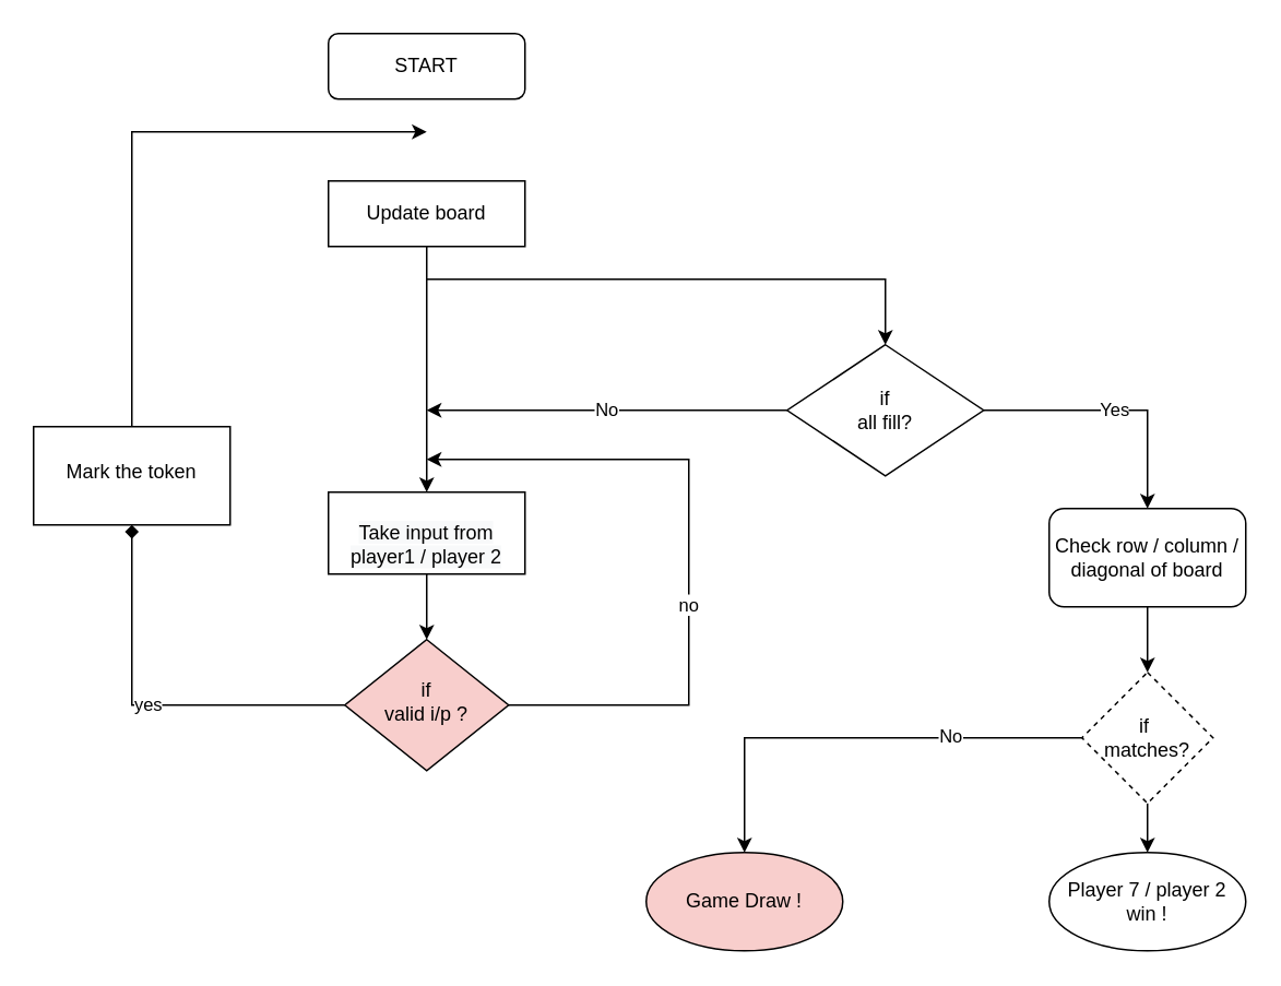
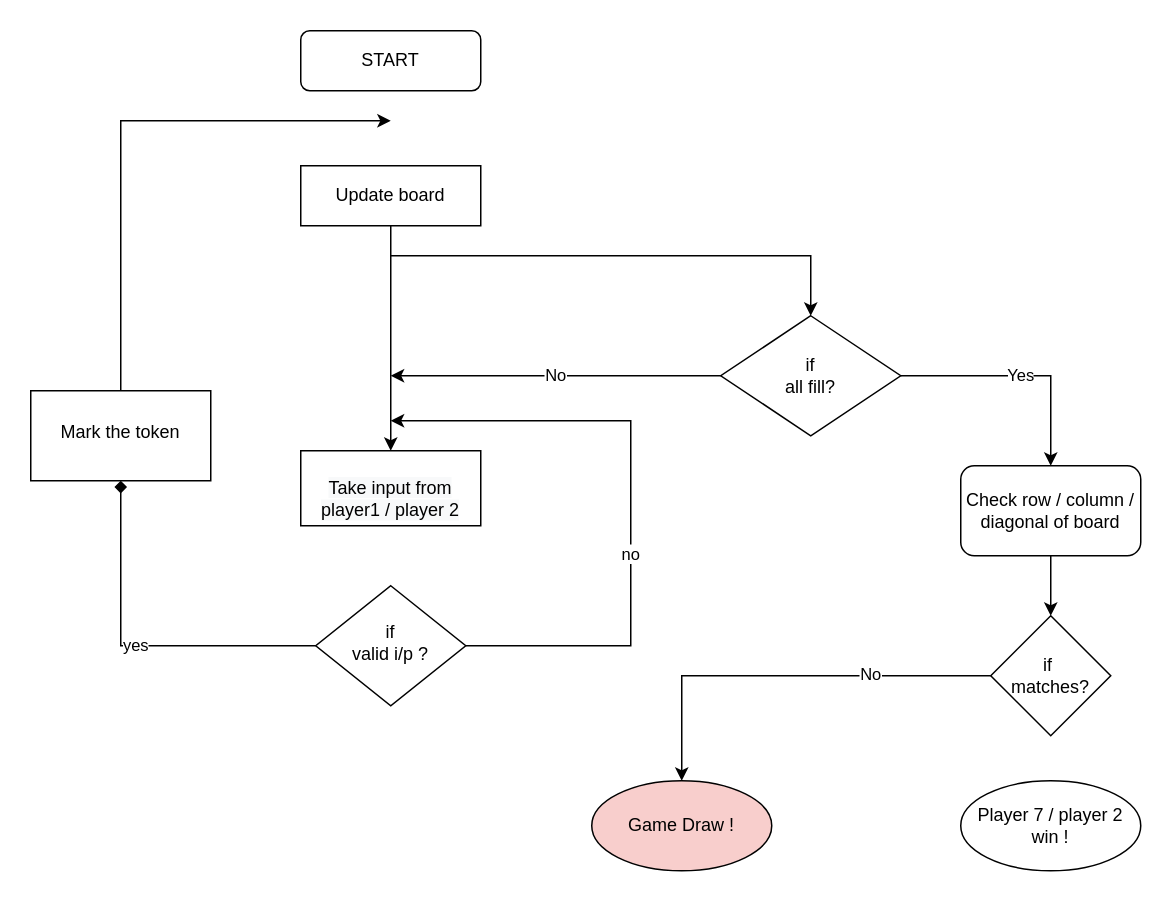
- <mxCell id="3" value="" style="edgeStyle=orthogonalEdgeStyle;rounded=0;orthogonalLoop=1;jettySize=auto;html=1;" edge="1" parent="1" source="4" target="9"><mxGeometry relative="1" as="geometry" /></mxCell>
- <mxCell id="9" value="if &lt;br&gt;valid i/p ?" style="rhombus;whiteSpace=wrap;html=1;shadow=0;fontFamily=Helvetica;fontSize=12;align=center;strokeWidth=1;spacing=6;spacingTop=-4;fillColor=#f8cecc;" vertex="1" parent="1"><mxGeometry x="210" y="390" width="100" height="80" as="geometry" /></mxCell>
+ <mxCell id="9" value="if &lt;br&gt;valid i/p ?" style="rhombus;whiteSpace=wrap;html=1;shadow=0;fontFamily=Helvetica;fontSize=12;align=center;strokeWidth=1;spacing=6;spacingTop=-4;" vertex="1" parent="1"><mxGeometry x="210" y="390" width="100" height="80" as="geometry" /></mxCell>
- <mxCell id="23" value="if&amp;nbsp;&lt;br&gt;matches?" style="rhombus;whiteSpace=wrap;html=1;dashed=1;" vertex="1" parent="1"><mxGeometry x="660" y="410" width="80" height="80" as="geometry" /></mxCell>
+ <mxCell id="23" value="if&amp;nbsp;&lt;br&gt;matches?" style="rhombus;whiteSpace=wrap;html=1;" vertex="1" parent="1"><mxGeometry x="660" y="410" width="80" height="80" as="geometry" /></mxCell>
- <mxCell id="20" value="" style="edgeStyle=orthogonalEdgeStyle;rounded=0;orthogonalLoop=1;jettySize=auto;html=1;" edge="1" parent="1" source="23" target="17"><mxGeometry relative="1" as="geometry" /></mxCell>
